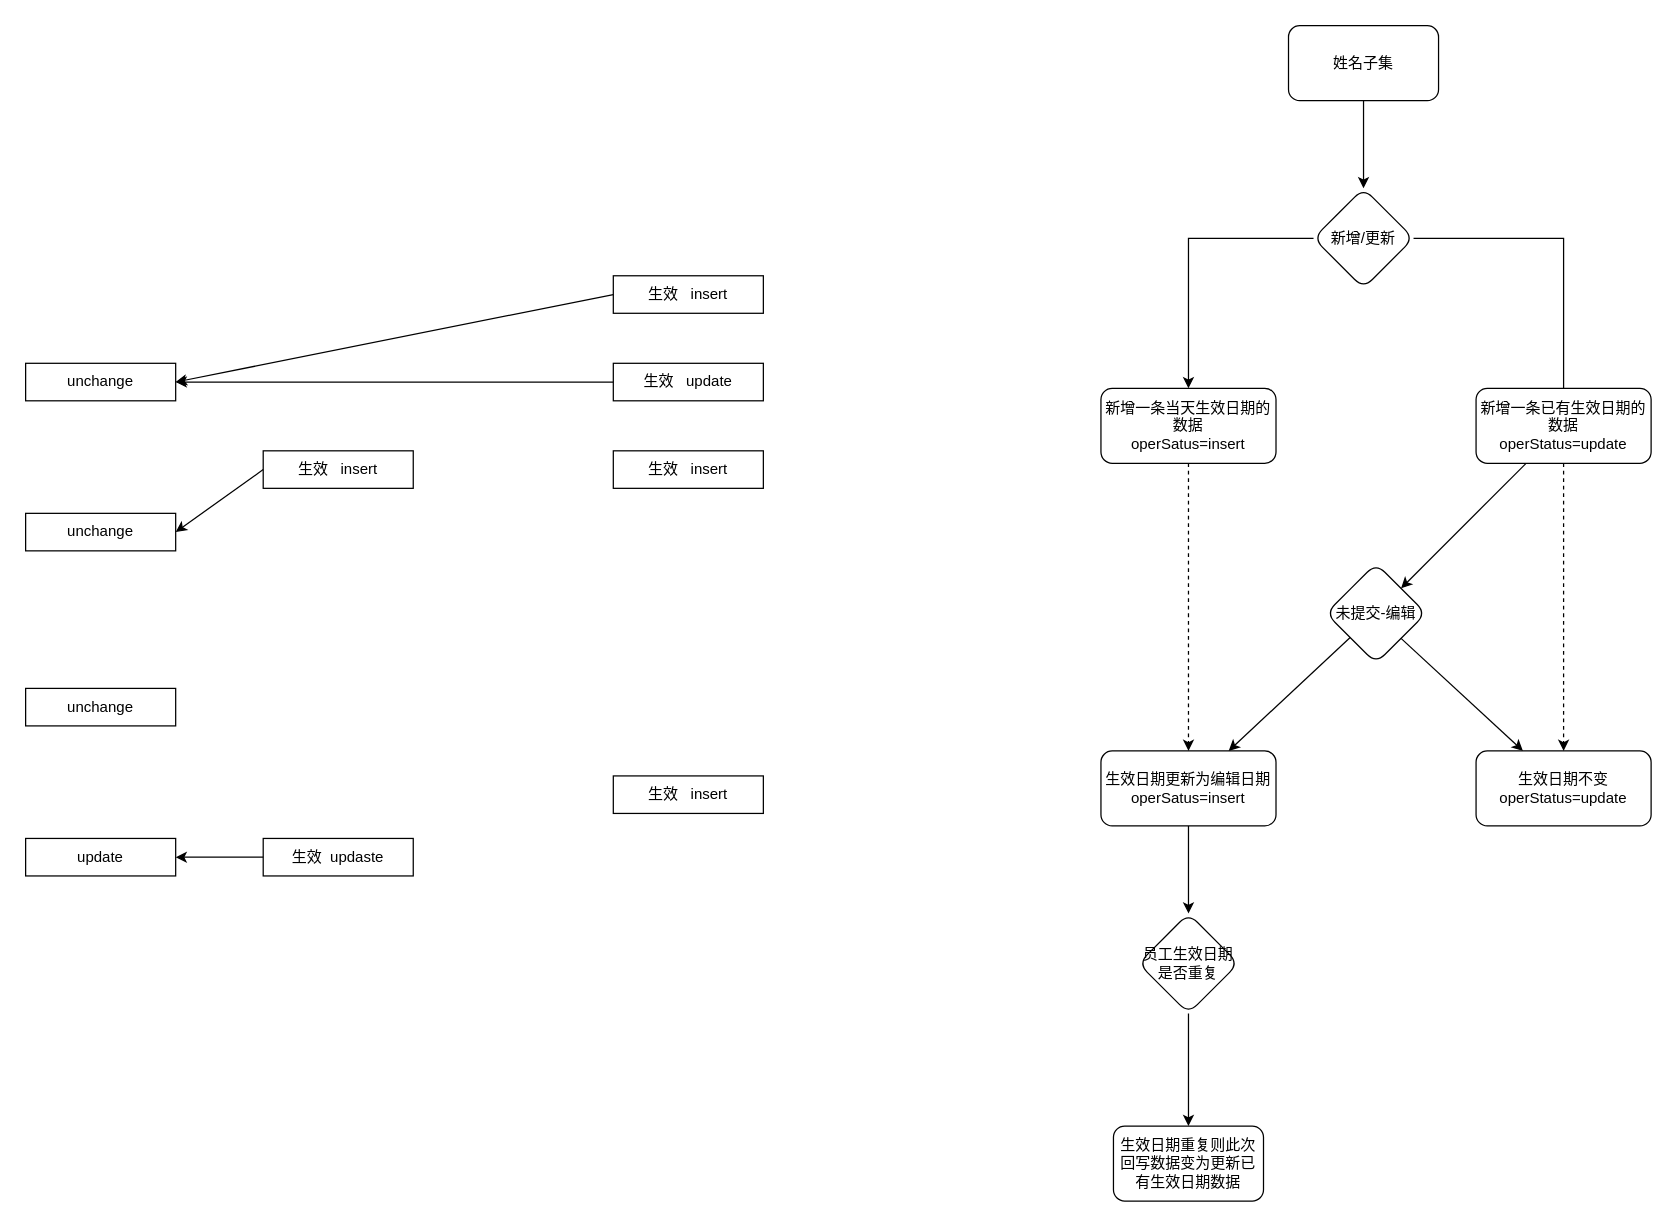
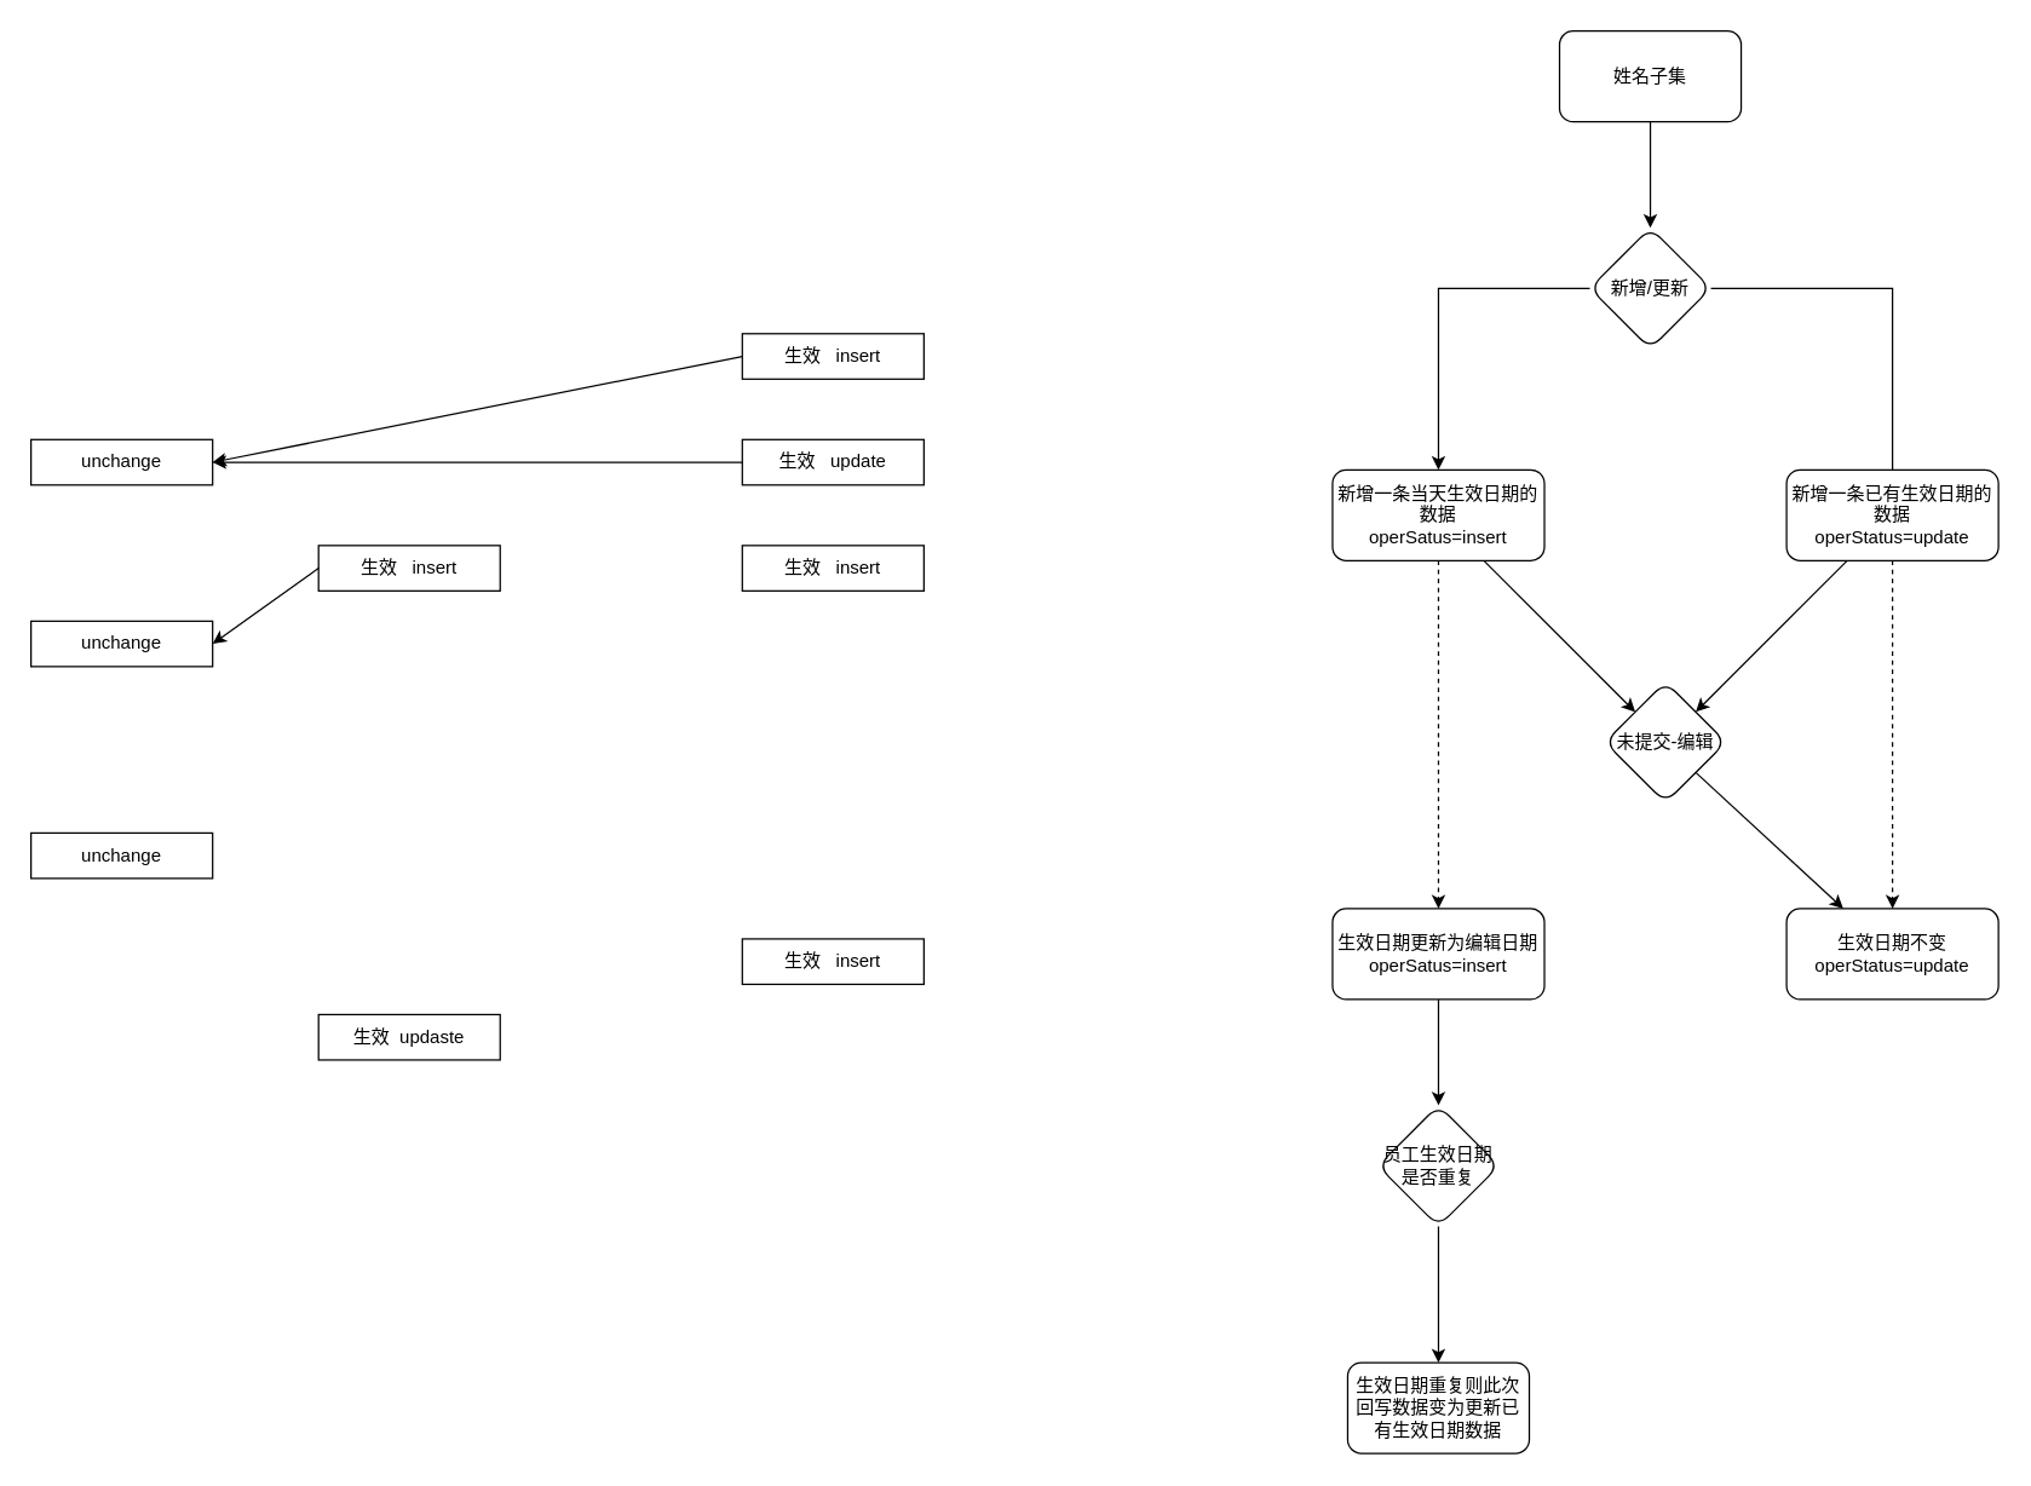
+ <mxCell id="24" value="" style="endArrow=classic;html=1;rounded=0;" edge="1" parent="1" source="21" target="23"><mxGeometry width="50" height="50" relative="1" as="geometry"><mxPoint x="980" y="670" as="sourcePoint" /><mxPoint x="1030" y="620" as="targetPoint" /></mxGeometry></mxCell>
- <mxCell id="31" value="" style="endArrow=classic;html=1;rounded=0;" edge="1" parent="1" source="23" target="27"><mxGeometry width="50" height="50" relative="1" as="geometry"><mxPoint x="900" y="600" as="sourcePoint" /><mxPoint x="950" y="550" as="targetPoint" /></mxGeometry></mxCell>
- <mxCell id="7" value="update" style="rounded=0;whiteSpace=wrap;html=1;" vertex="1" parent="1"><mxGeometry x="20" y="670" width="120" height="30" as="geometry" /></mxCell>
- <mxCell id="9" value="" style="endArrow=classic;html=1;rounded=0;exitX=0;exitY=0.5;exitDx=0;exitDy=0;entryX=1;entryY=0.5;entryDx=0;entryDy=0;" edge="1" parent="1" source="8" target="7"><mxGeometry width="50" height="50" relative="1" as="geometry"><mxPoint x="400" y="860" as="sourcePoint" /><mxPoint x="450" y="810" as="targetPoint" /></mxGeometry></mxCell>
